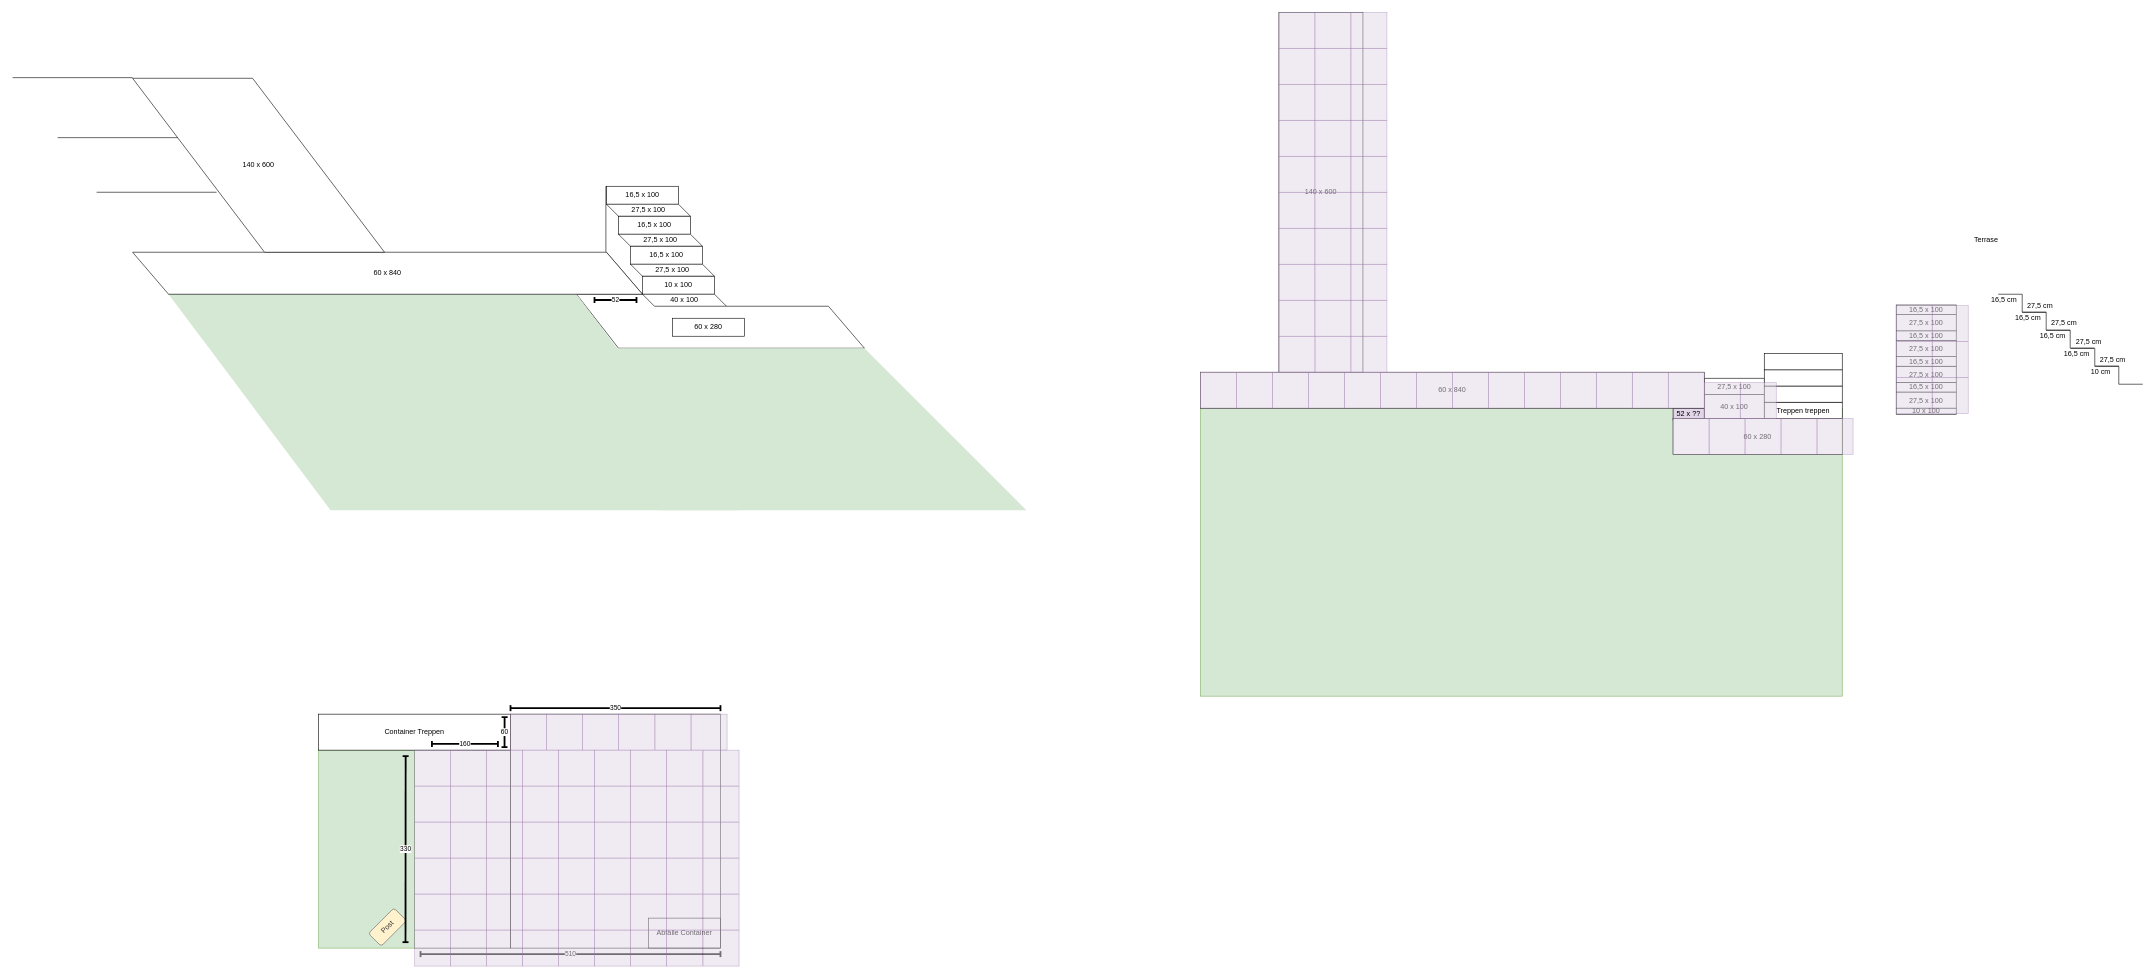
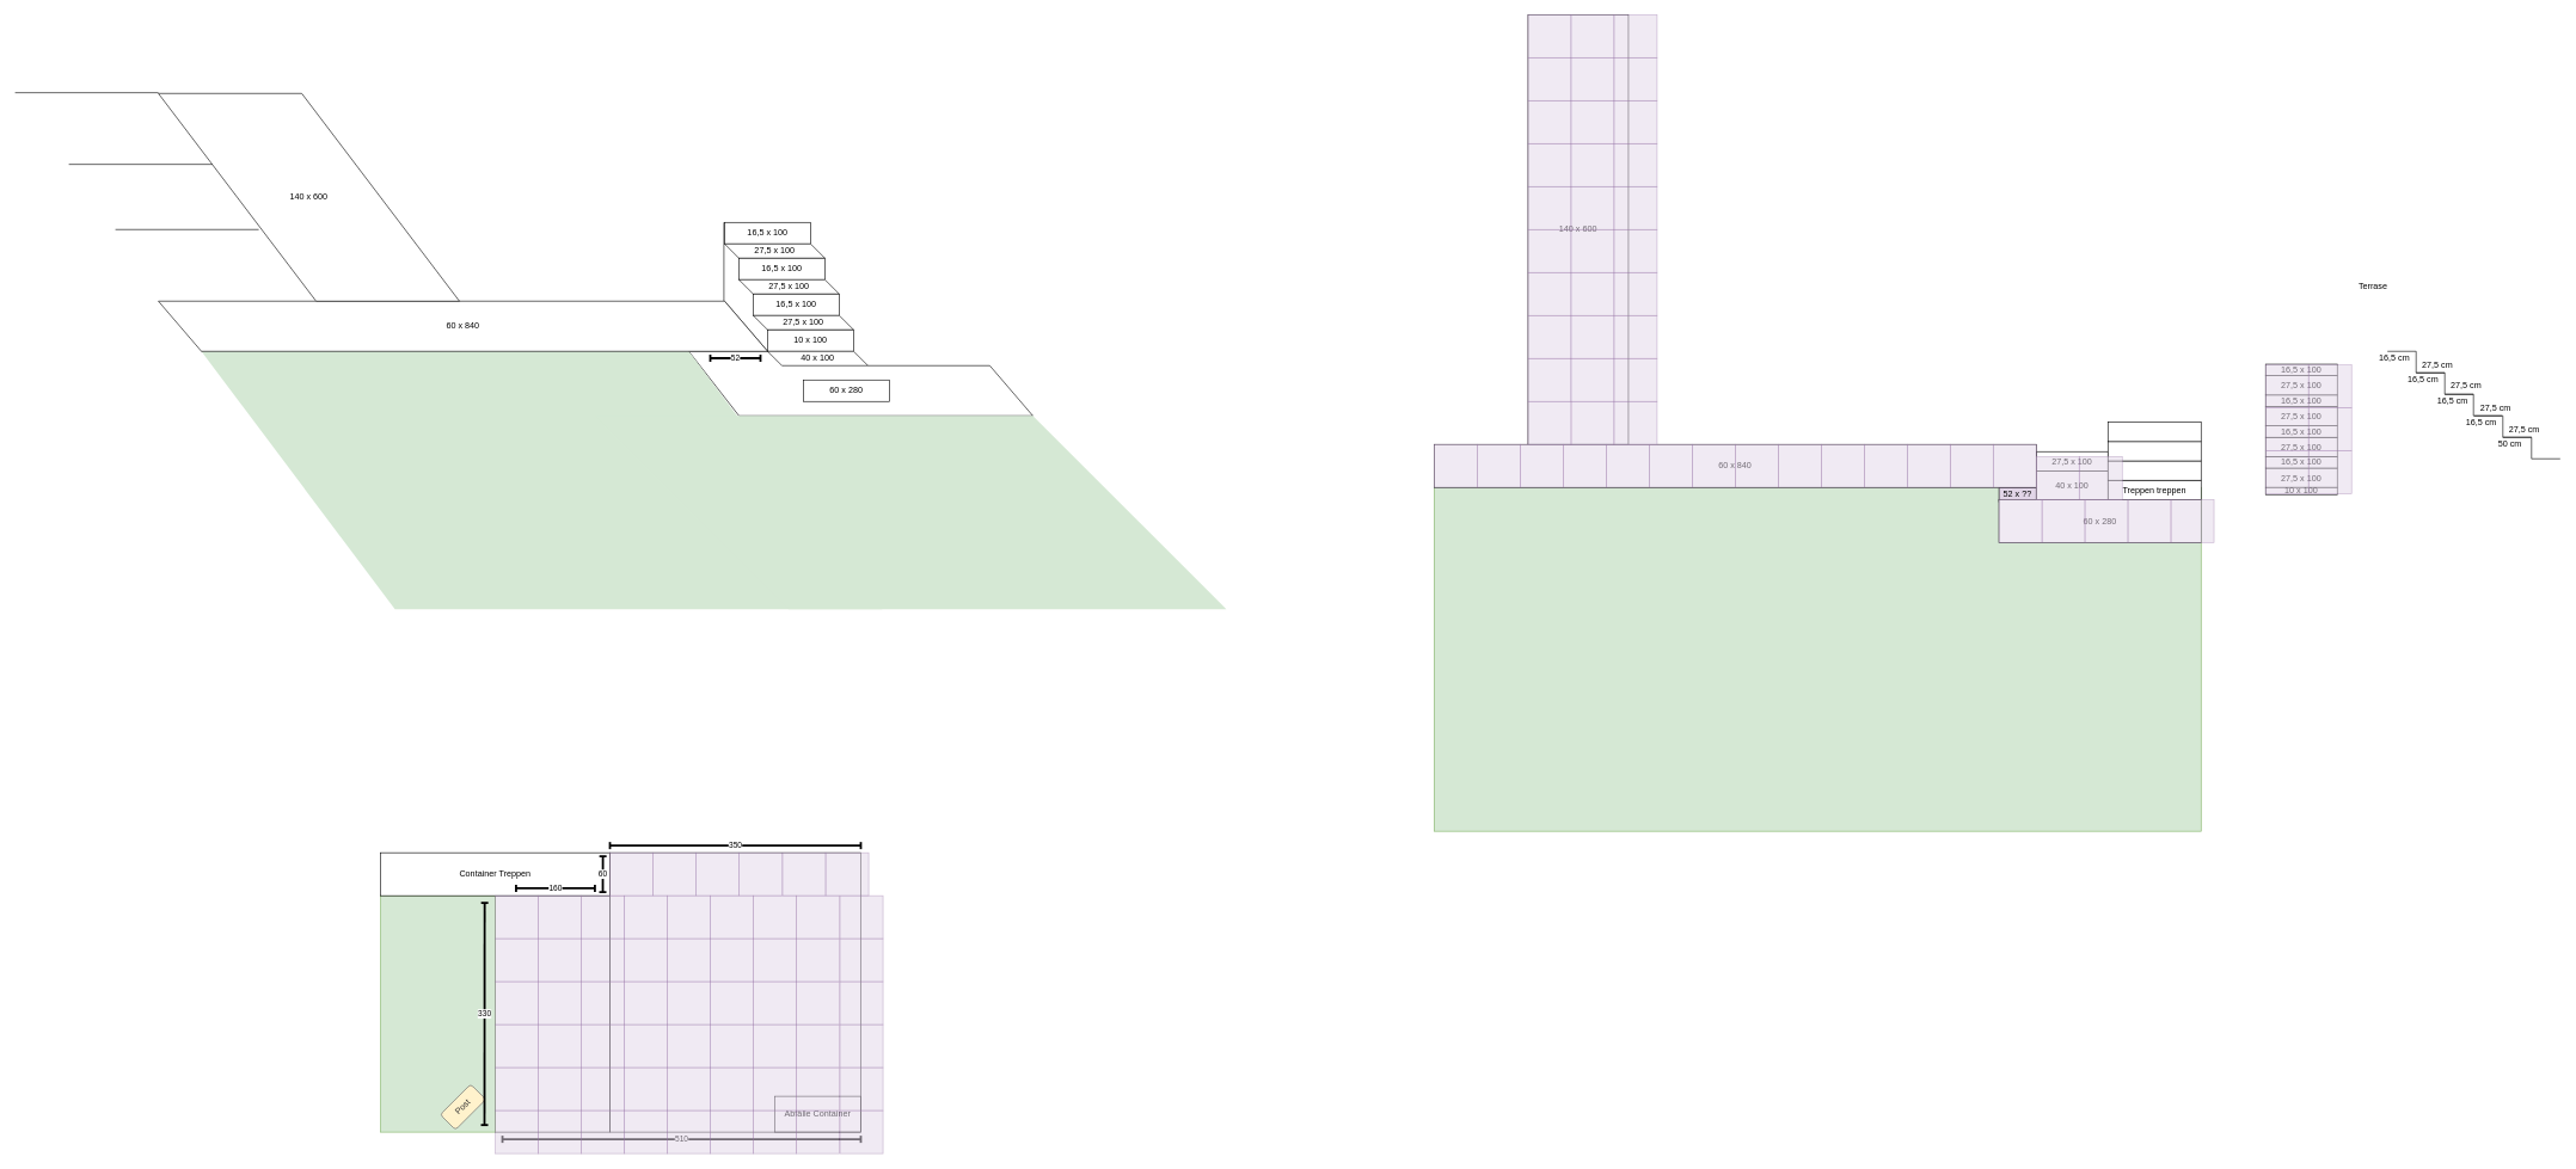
- <mxCell id="182" value="10 cm" style="text;html=1;strokeColor=none;fillColor=none;align=center;verticalAlign=middle;whiteSpace=wrap;rounded=0;" vertex="1" parent="1"><mxGeometry x="3471" y="609" width="60" height="20" as="geometry" /></mxCell>
+ <mxCell id="182" value="50 cm" style="text;html=1;strokeColor=none;fillColor=none;align=center;verticalAlign=middle;whiteSpace=wrap;rounded=0;" vertex="1" parent="1"><mxGeometry x="3471" y="609" width="60" height="20" as="geometry" /></mxCell>
